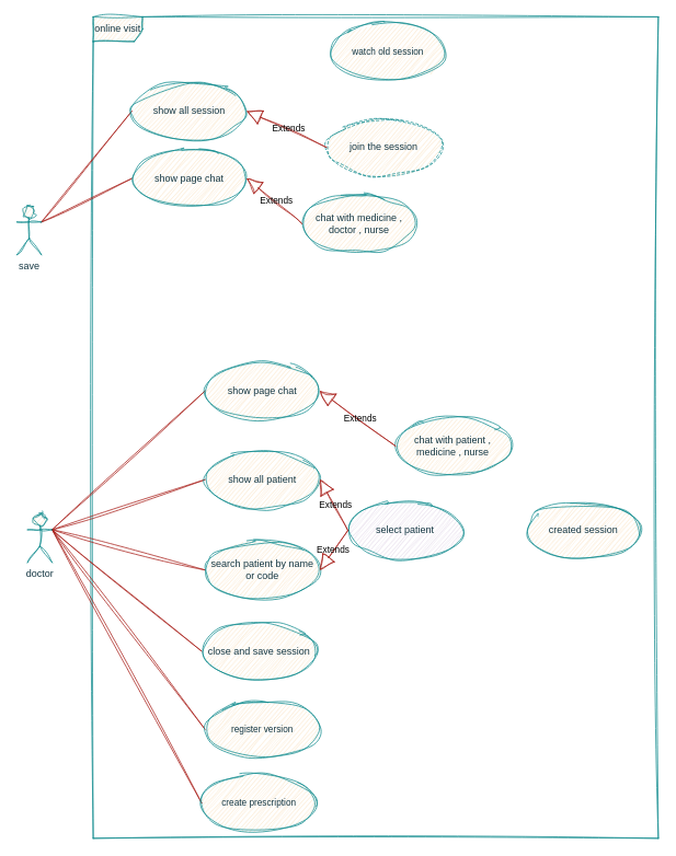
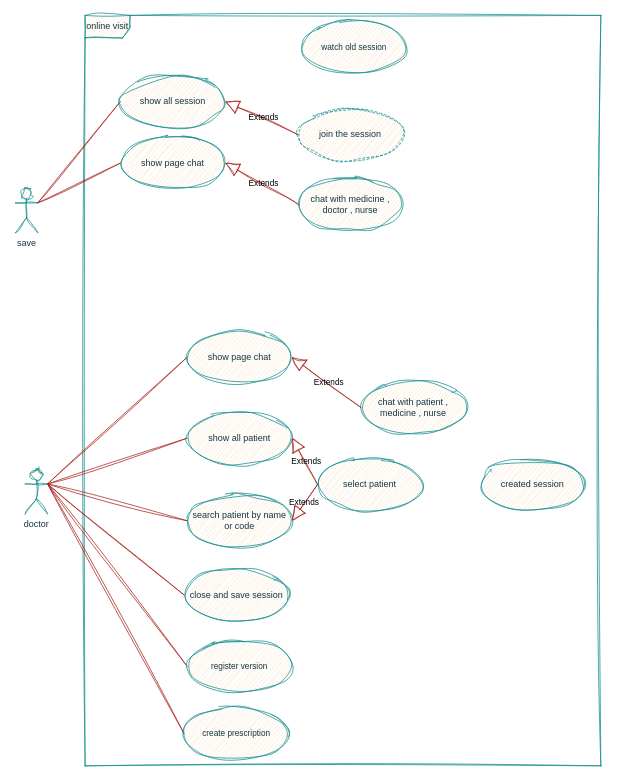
- <mxCell id="27" value="chat with medicine , doctor , nurse" style="ellipse;whiteSpace=wrap;html=1;labelBackgroundColor=none;fillColor=#FAE5C7;strokeColor=#0F8B8D;fontColor=#143642;sketch=1;curveFitting=1;jiggle=2;" parent="1" vertex="1"><mxGeometry x="367" y="237" width="140" height="70" as="geometry" /></mxCell>
+ <mxCell id="27" value="chat with medicine , doctor , nurse" style="ellipse;whiteSpace=wrap;html=1;labelBackgroundColor=none;fillColor=#FAE5C7;strokeColor=#0F8B8D;fontColor=#143642;sketch=1;curveFitting=1;jiggle=2;" parent="1" vertex="1"><mxGeometry x="397" y="237" width="140" height="70" as="geometry" /></mxCell>
- <mxCell id="16" value="select patient" style="ellipse;whiteSpace=wrap;html=1;labelBackgroundColor=none;fillColor=#e1d5e7;strokeColor=#0F8B8D;fontColor=#143642;sketch=1;curveFitting=1;jiggle=2;" parent="1" vertex="1"><mxGeometry x="423" y="611" width="140" height="70" as="geometry" /></mxCell>
+ <mxCell id="16" value="select patient" style="ellipse;whiteSpace=wrap;html=1;labelBackgroundColor=none;fillColor=#FAE5C7;strokeColor=#0F8B8D;fontColor=#143642;sketch=1;curveFitting=1;jiggle=2;" parent="1" vertex="1"><mxGeometry x="423" y="611" width="140" height="70" as="geometry" /></mxCell>
